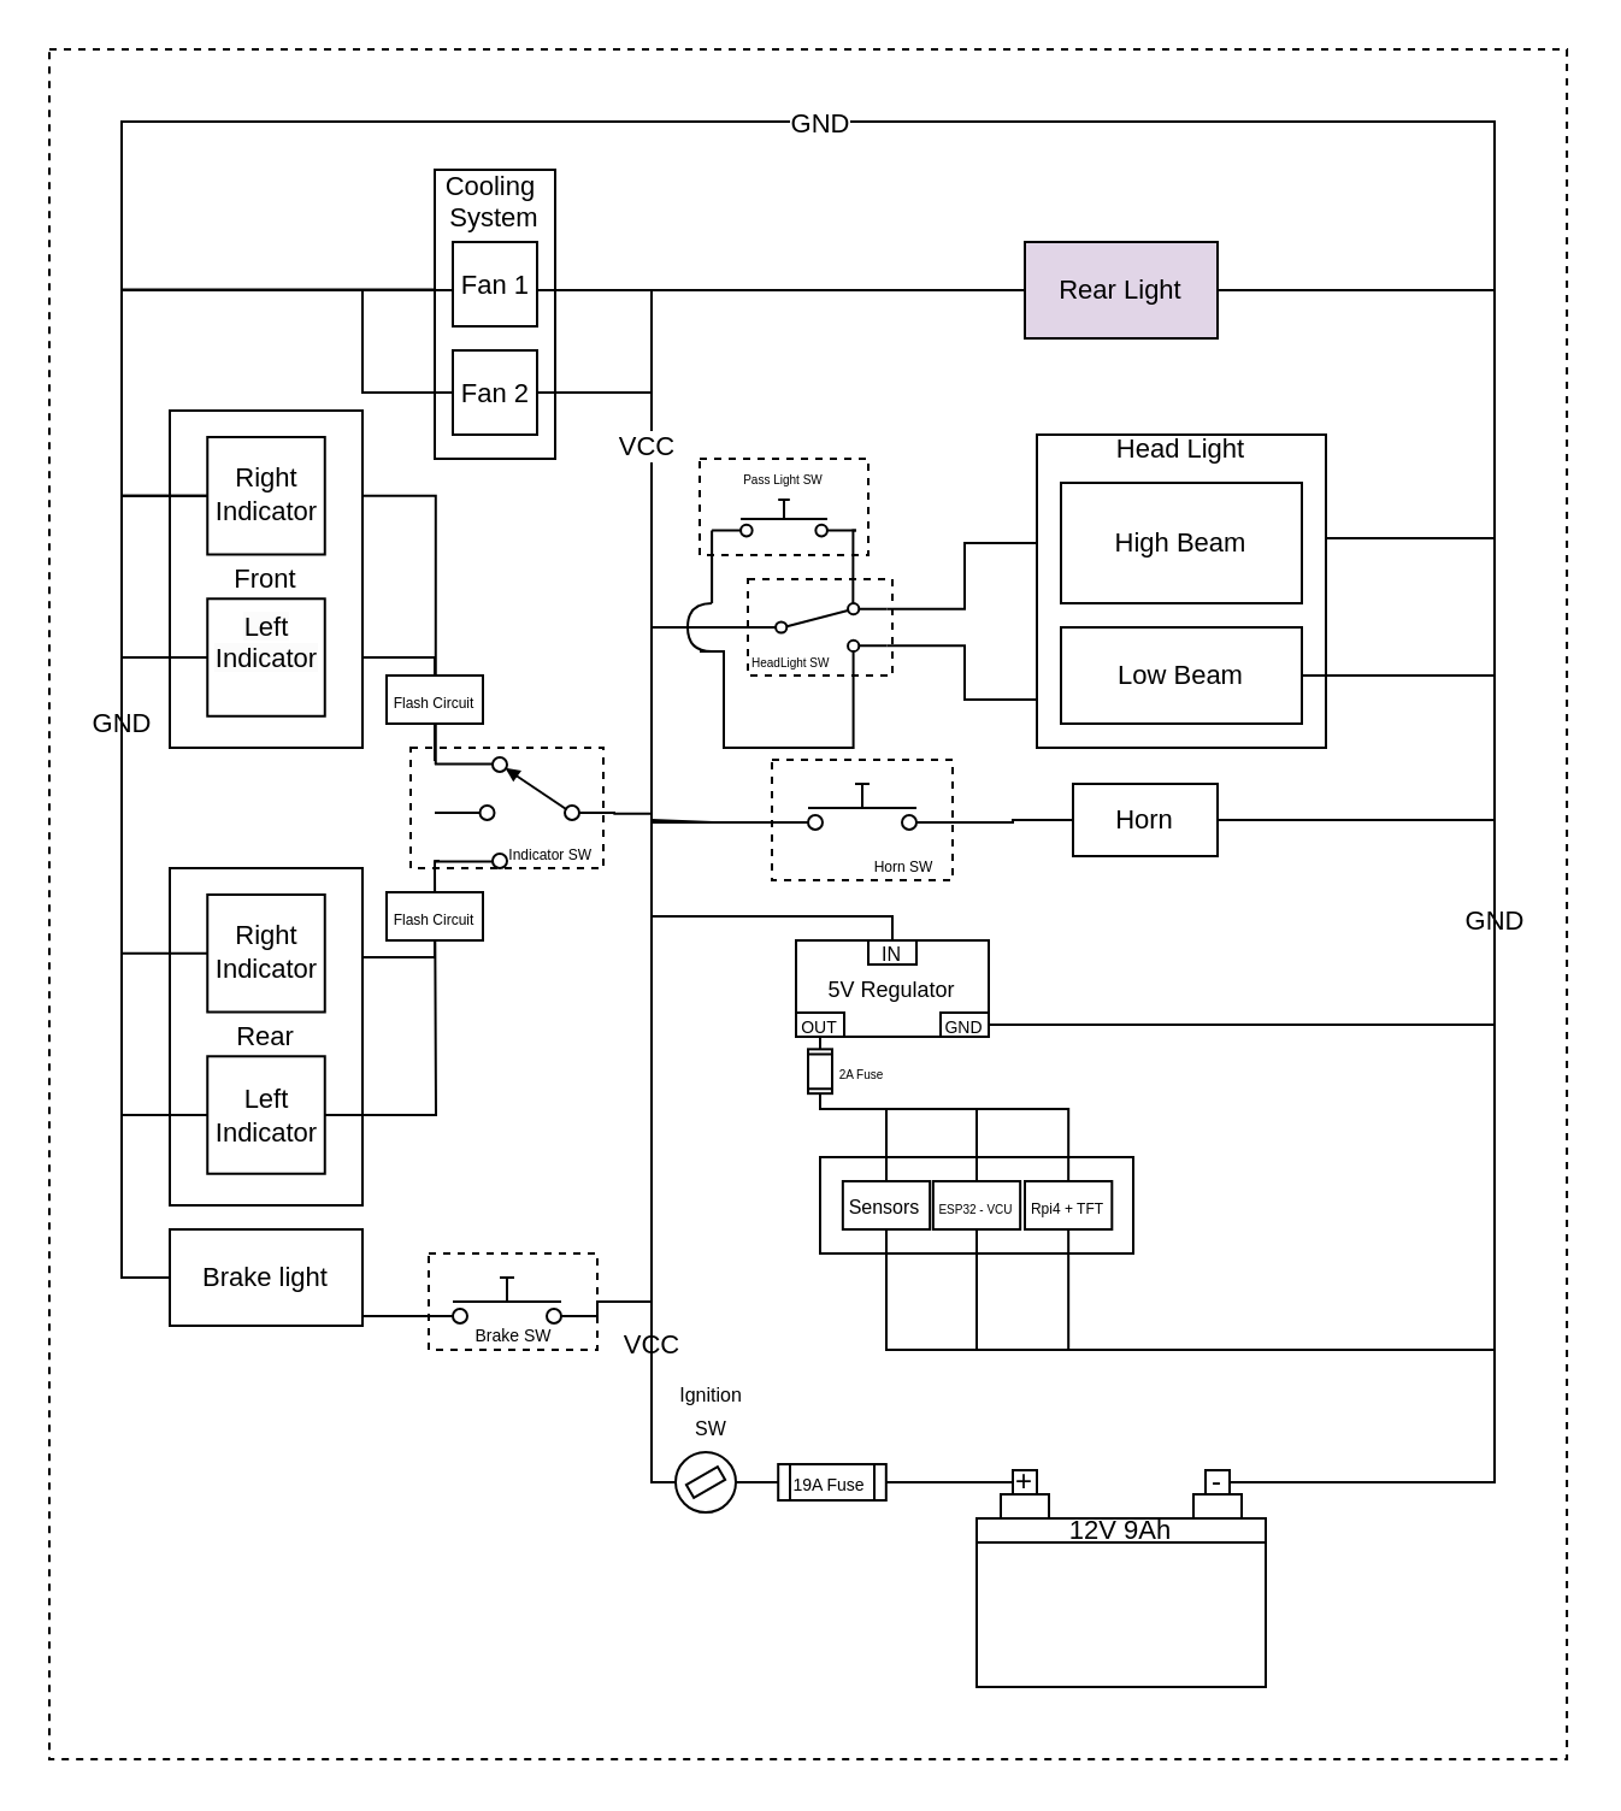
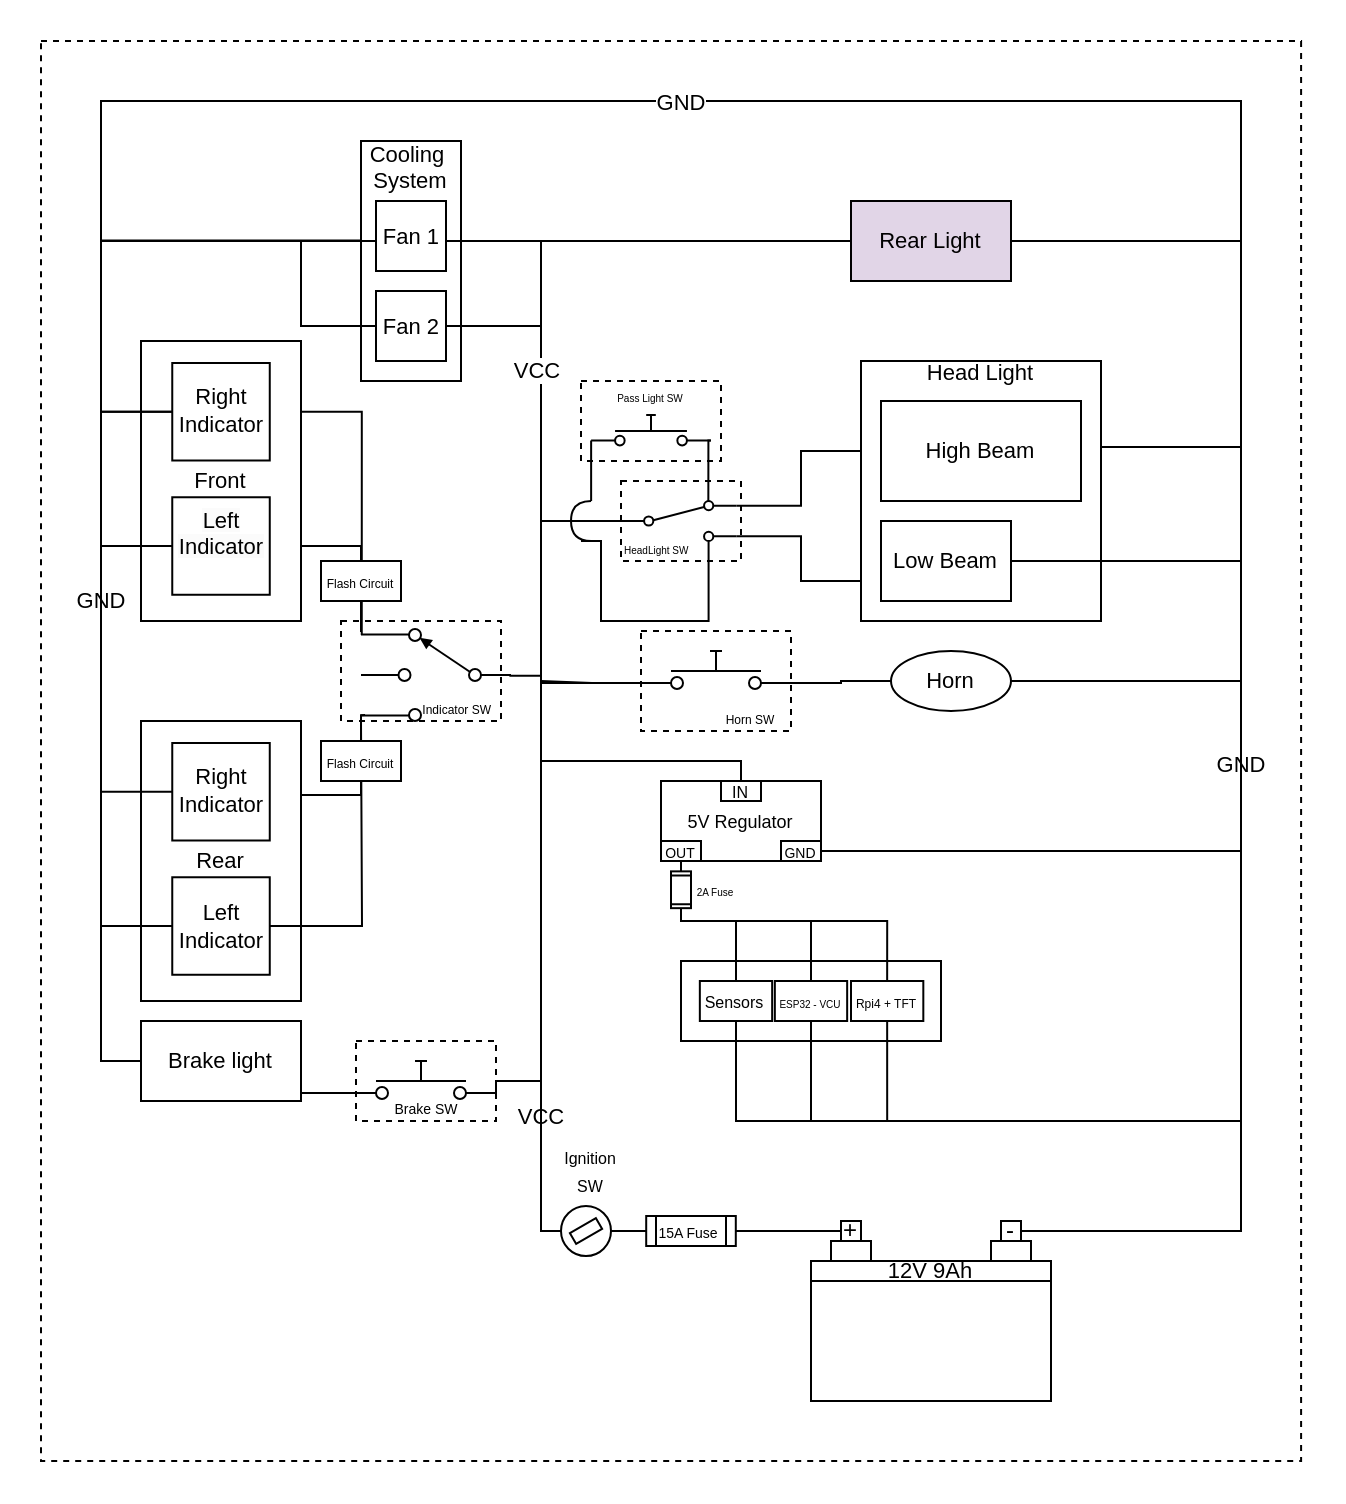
- <mxCell id="65" value="Low Beam" style="rounded=0;whiteSpace=wrap;html=1;fontFamily=Helvetica;fontSize=11;fontColor=default;movable=1;resizable=1;rotatable=1;deletable=1;editable=1;locked=0;connectable=1;container=0;" vertex="1" parent="2"><mxGeometry x="420" y="240" width="100" height="40" as="geometry" /></mxCell>
+ <mxCell id="65" value="Low Beam" style="rounded=0;whiteSpace=wrap;html=1;fontFamily=Helvetica;fontSize=11;fontColor=default;movable=1;resizable=1;rotatable=1;deletable=1;editable=1;locked=0;connectable=1;container=0;" vertex="1" parent="2"><mxGeometry x="420" y="240" width="65" height="40" as="geometry" /></mxCell>
- <mxCell id="26" value="Horn" style="rounded=0;whiteSpace=wrap;html=1;fontFamily=Helvetica;fontSize=11;fontColor=default;movable=1;resizable=1;rotatable=1;deletable=1;editable=1;locked=0;connectable=1;container=0;" vertex="1" parent="2"><mxGeometry x="425" y="305" width="60" height="30" as="geometry" /></mxCell>
+ <mxCell id="26" value="Horn" style="ellipse;whiteSpace=wrap;html=1;fontFamily=Helvetica;fontSize=11;fontColor=default;movable=1;resizable=1;rotatable=1;deletable=1;editable=1;locked=0;connectable=1;container=0;" vertex="1" parent="2"><mxGeometry x="425" y="305" width="60" height="30" as="geometry" /></mxCell>
- <mxCell id="96" value="&lt;font style=&quot;font-size: 7px;&quot;&gt;19A Fuse&lt;/font&gt;" style="text;html=1;strokeColor=none;fillColor=none;align=center;verticalAlign=middle;whiteSpace=wrap;rounded=0;fontSize=11;fontFamily=Helvetica;fontColor=default;movable=1;resizable=1;rotatable=1;deletable=1;editable=1;locked=0;connectable=1;container=0;" vertex="1" parent="2"><mxGeometry x="300" y="585.63" width="47.5" height="18.75" as="geometry" /></mxCell>
+ <mxCell id="96" value="&lt;font style=&quot;font-size: 7px;&quot;&gt;15A Fuse&lt;/font&gt;" style="text;html=1;strokeColor=none;fillColor=none;align=center;verticalAlign=middle;whiteSpace=wrap;rounded=0;fontSize=11;fontFamily=Helvetica;fontColor=default;movable=1;resizable=1;rotatable=1;deletable=1;editable=1;locked=0;connectable=1;container=0;" vertex="1" parent="2"><mxGeometry x="300" y="585.63" width="47.5" height="18.75" as="geometry" /></mxCell>
